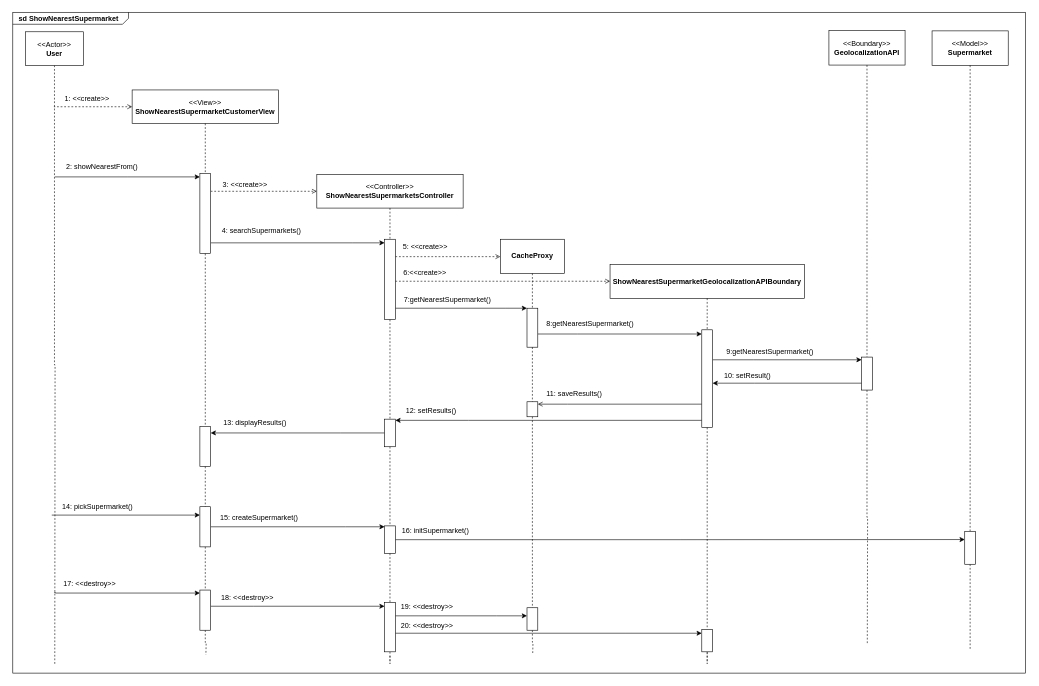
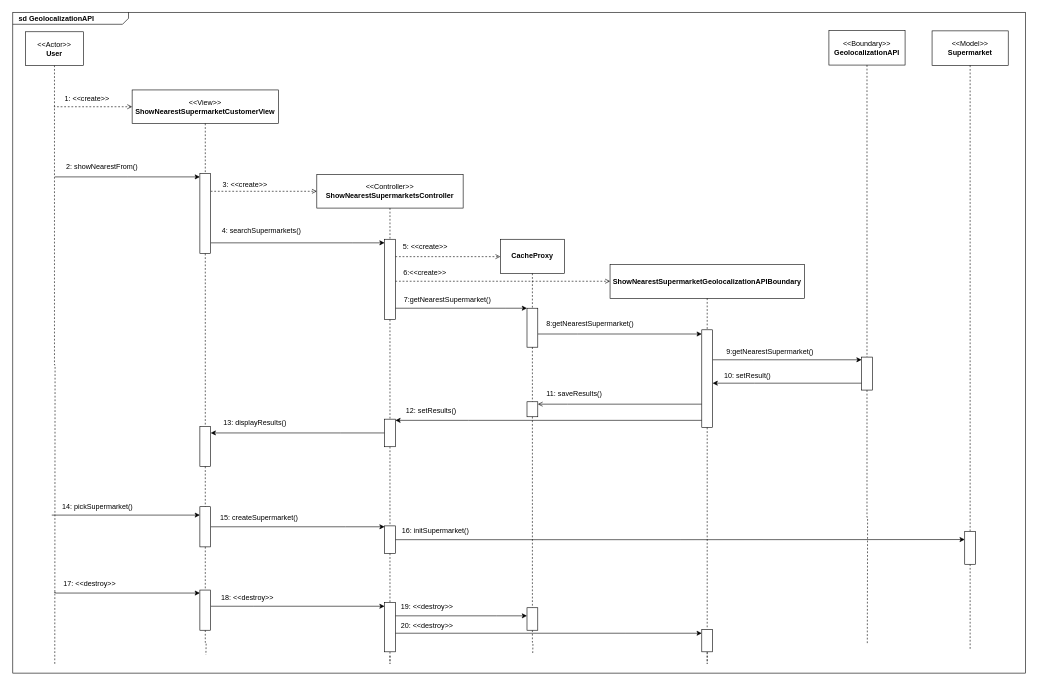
- <mxCell id="86" value="&lt;p style=&quot;margin:0px;margin-top:4px;margin-left:10px;text-align:left;&quot;&gt;&lt;b&gt;sd ShowNearestSupermarket&lt;/b&gt;&lt;/p&gt;" style="html=1;shape=mxgraph.sysml.package;html=1;overflow=fill;whiteSpace=wrap;fillOpacity=0;labelX=193.33;" vertex="1" parent="1"><mxGeometry x="20" y="20" width="1689" height="1102" as="geometry" /></mxCell>
+ <mxCell id="86" value="&lt;p style=&quot;margin:0px;margin-top:4px;margin-left:10px;text-align:left;&quot;&gt;&lt;b&gt;sd GeolocalizationAPI&lt;/b&gt;&lt;/p&gt;" style="html=1;shape=mxgraph.sysml.package;html=1;overflow=fill;whiteSpace=wrap;fillOpacity=0;labelX=193.33;" vertex="1" parent="1"><mxGeometry x="20" y="20" width="1689" height="1102" as="geometry" /></mxCell>
